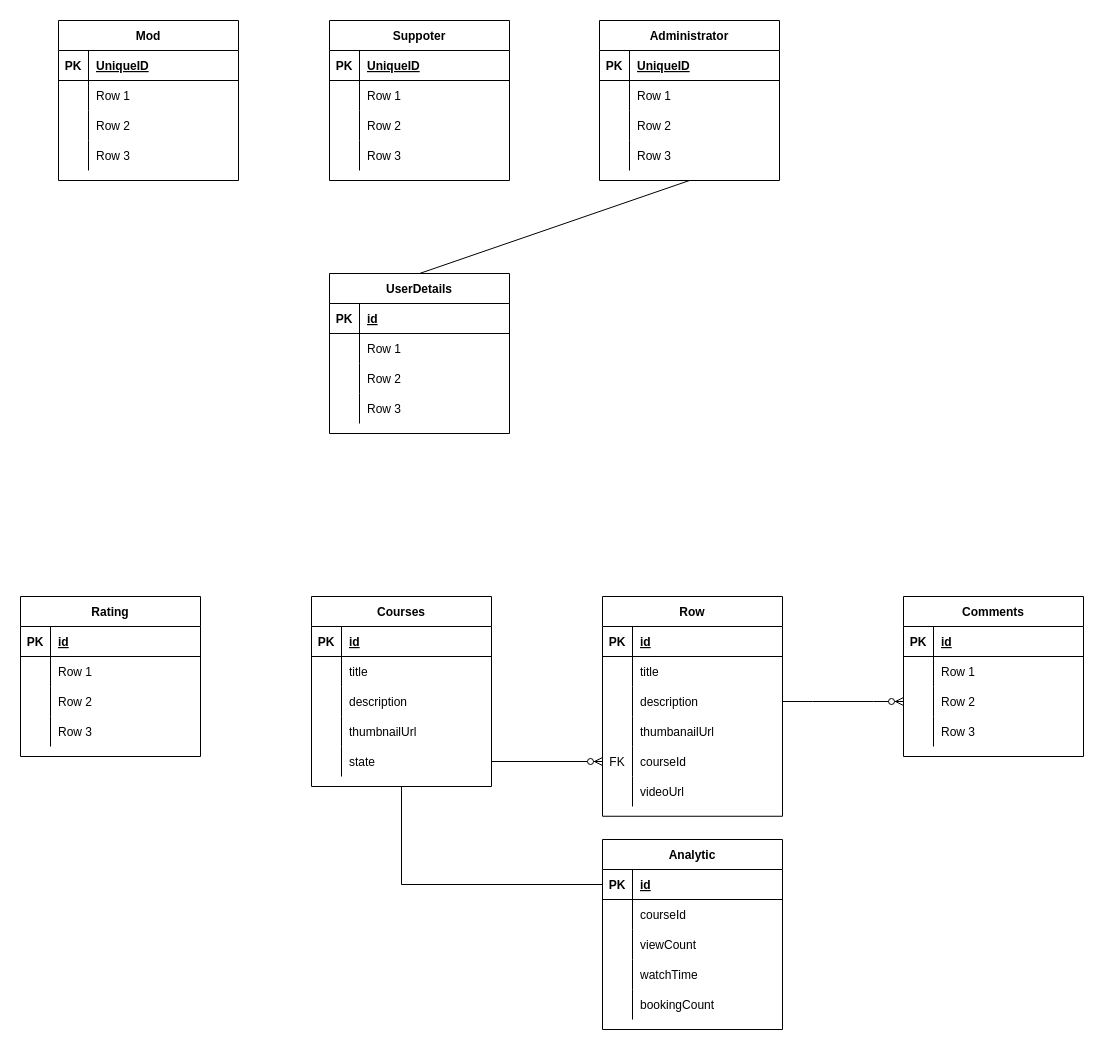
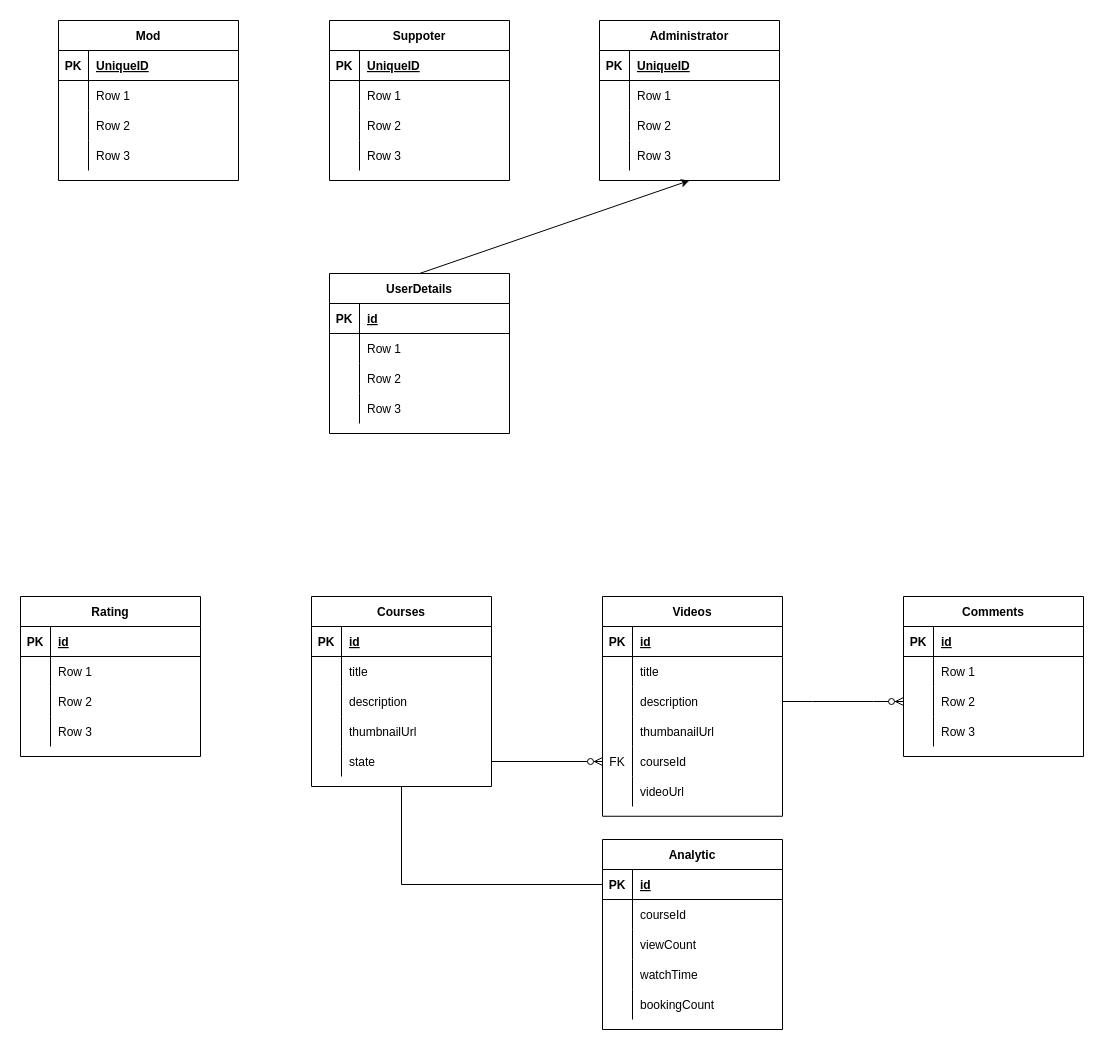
- <mxCell id="119" value="" style="endArrow=none;html=1;rounded=0;entryX=0.5;entryY=1;entryDx=0;entryDy=0;exitX=0.5;exitY=0;exitDx=0;exitDy=0;" edge="1" parent="1" source="67" target="80"><mxGeometry relative="1" as="geometry"><mxPoint x="212" y="255" as="sourcePoint" /><mxPoint x="372" y="255" as="targetPoint" /></mxGeometry></mxCell>
+ <mxCell id="119" value="" style="endArrow=classic;html=1;rounded=0;entryX=0.5;entryY=1;entryDx=0;entryDy=0;exitX=0.5;exitY=0;exitDx=0;exitDy=0;" edge="1" parent="1" source="67" target="80"><mxGeometry relative="1" as="geometry"><mxPoint x="212" y="255" as="sourcePoint" /><mxPoint x="372" y="255" as="targetPoint" /></mxGeometry></mxCell>
- <mxCell id="18" value="Row" style="shape=table;startSize=30;container=1;collapsible=1;childLayout=tableLayout;fixedRows=1;rowLines=0;fontStyle=1;align=center;resizeLast=1;" vertex="1" parent="1"><mxGeometry x="602" y="596" width="180" height="219.75" as="geometry" /></mxCell>
+ <mxCell id="18" value="Videos" style="shape=table;startSize=30;container=1;collapsible=1;childLayout=tableLayout;fixedRows=1;rowLines=0;fontStyle=1;align=center;resizeLast=1;" vertex="1" parent="1"><mxGeometry x="602" y="596" width="180" height="219.75" as="geometry" /></mxCell>
